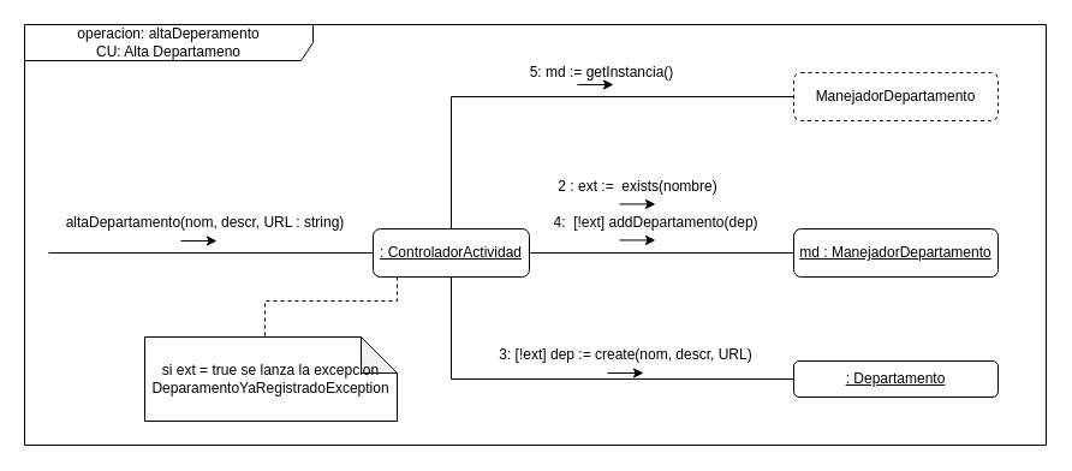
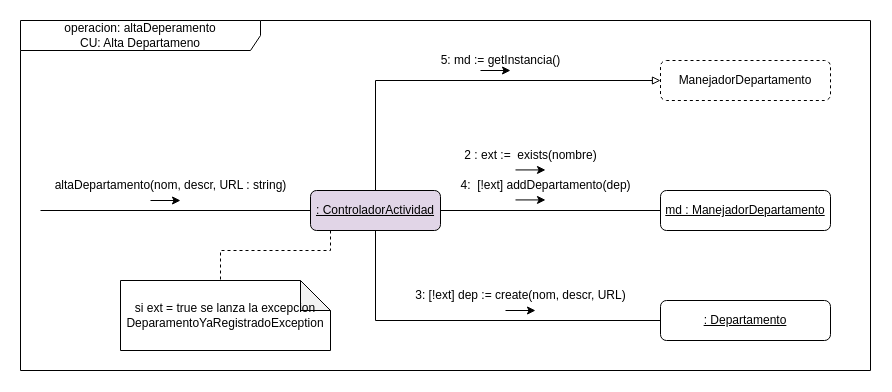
- <mxCell id="4" style="edgeStyle=orthogonalEdgeStyle;rounded=0;orthogonalLoop=1;jettySize=auto;html=1;entryX=0;entryY=0.5;entryDx=0;entryDy=0;endArrow=none;endFill=0;exitX=0.5;exitY=0;exitDx=0;exitDy=0;" edge="1" parent="1" source="8" target="11"><mxGeometry relative="1" as="geometry" /></mxCell>
+ <mxCell id="4" style="edgeStyle=orthogonalEdgeStyle;rounded=0;orthogonalLoop=1;jettySize=auto;html=1;entryX=0;entryY=0.5;entryDx=0;entryDy=0;endArrow=block;endFill=0;exitX=0.5;exitY=0;exitDx=0;exitDy=0;" edge="1" parent="1" source="8" target="11"><mxGeometry relative="1" as="geometry" /></mxCell>
- <mxCell id="8" value="&lt;u&gt;: ControladorActividad&lt;/u&gt;" style="rounded=1;whiteSpace=wrap;html=1;" vertex="1" parent="1"><mxGeometry x="310" y="190" width="130" height="40" as="geometry" /></mxCell>
+ <mxCell id="8" value="&lt;u&gt;: ControladorActividad&lt;/u&gt;" style="rounded=1;whiteSpace=wrap;html=1;fillColor=#e1d5e7;" vertex="1" parent="1"><mxGeometry x="310" y="190" width="130" height="40" as="geometry" /></mxCell>
- <mxCell id="14" value="&lt;u&gt;: Departamento&lt;/u&gt;" style="rounded=1;whiteSpace=wrap;html=1;" vertex="1" parent="1"><mxGeometry x="660" y="300" width="170" height="30" as="geometry" /></mxCell>
+ <mxCell id="14" value="&lt;u&gt;: Departamento&lt;/u&gt;" style="rounded=1;whiteSpace=wrap;html=1;" vertex="1" parent="1"><mxGeometry x="660" y="300" width="170" height="40" as="geometry" /></mxCell>
